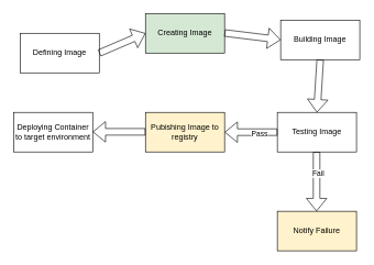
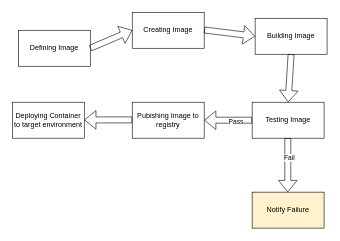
- <mxCell id="3" value="Creating Image" style="rounded=0;whiteSpace=wrap;html=1;fillColor=#d5e8d4;" vertex="1" parent="1"><mxGeometry x="220" y="20" width="120" height="60" as="geometry" /></mxCell>
+ <mxCell id="3" value="Creating Image" style="rounded=0;whiteSpace=wrap;html=1;" vertex="1" parent="1"><mxGeometry x="220" y="20" width="120" height="60" as="geometry" /></mxCell>
- <mxCell id="6" value="Pubishing Image to registry" style="rounded=0;whiteSpace=wrap;html=1;fillColor=#fff2cc;" vertex="1" parent="1"><mxGeometry x="220" y="170" width="120" height="60" as="geometry" /></mxCell>
+ <mxCell id="6" value="Pubishing Image to registry" style="rounded=0;whiteSpace=wrap;html=1;" vertex="1" parent="1"><mxGeometry x="220" y="170" width="120" height="60" as="geometry" /></mxCell>
